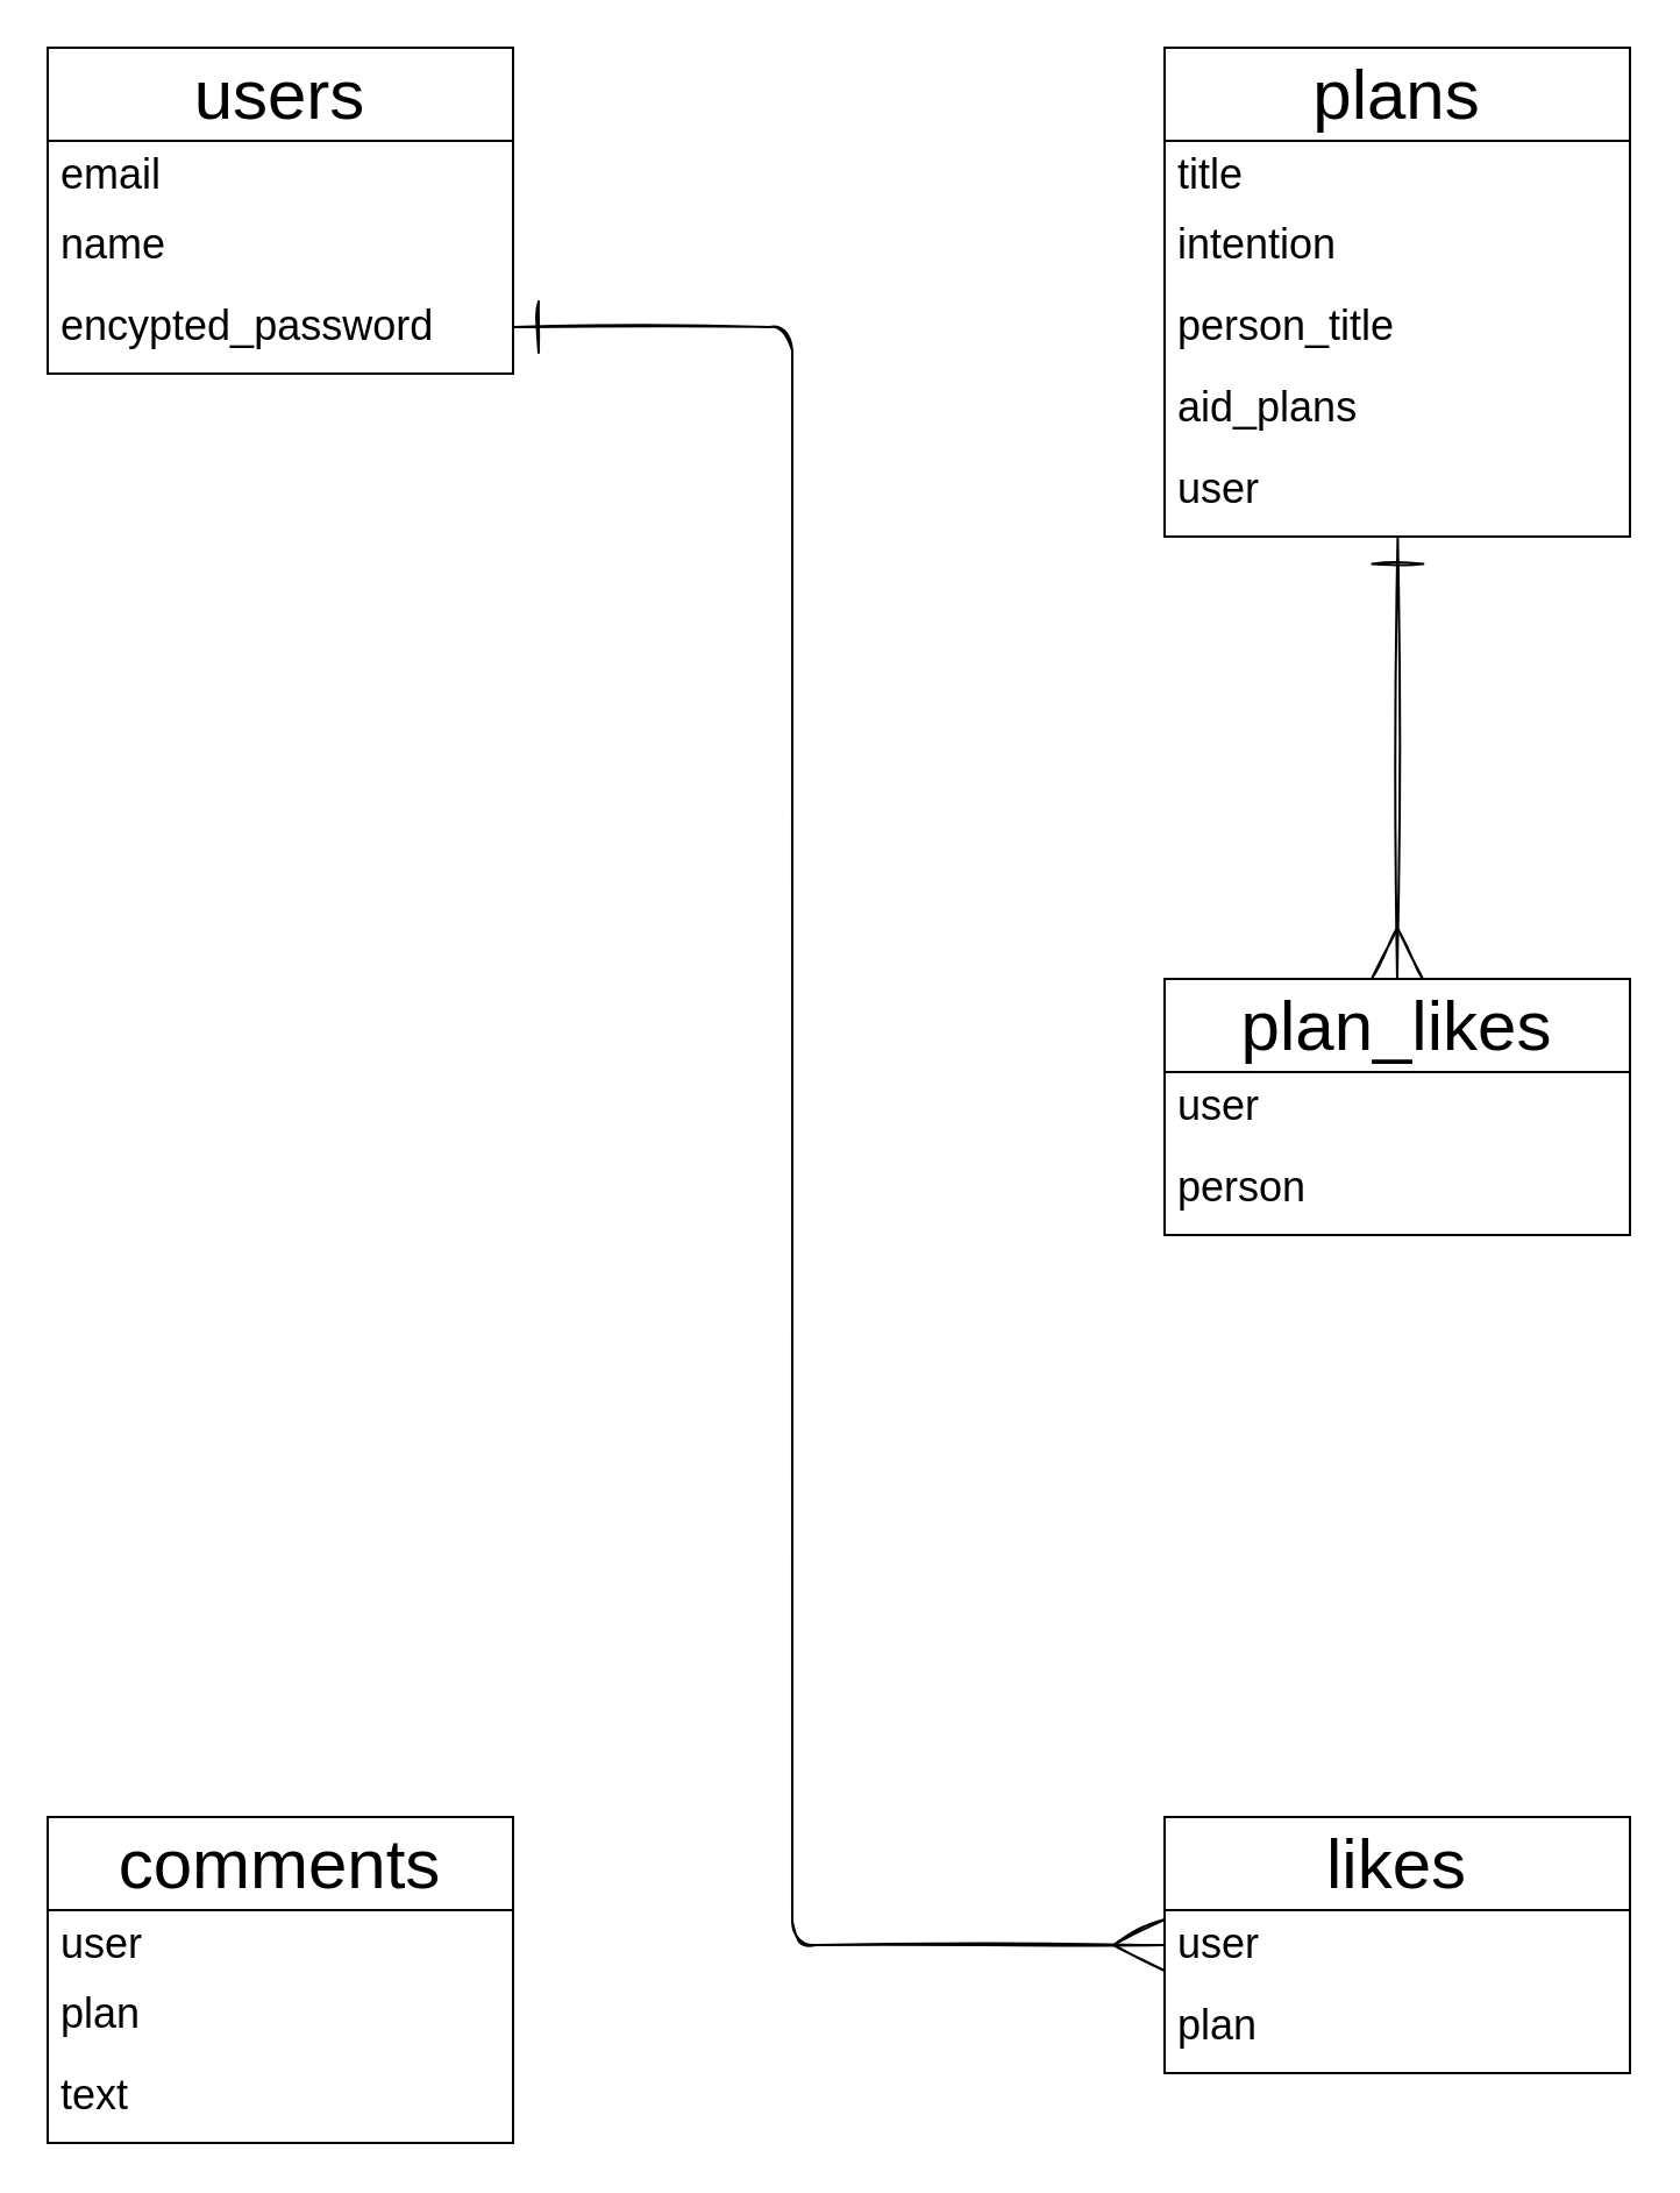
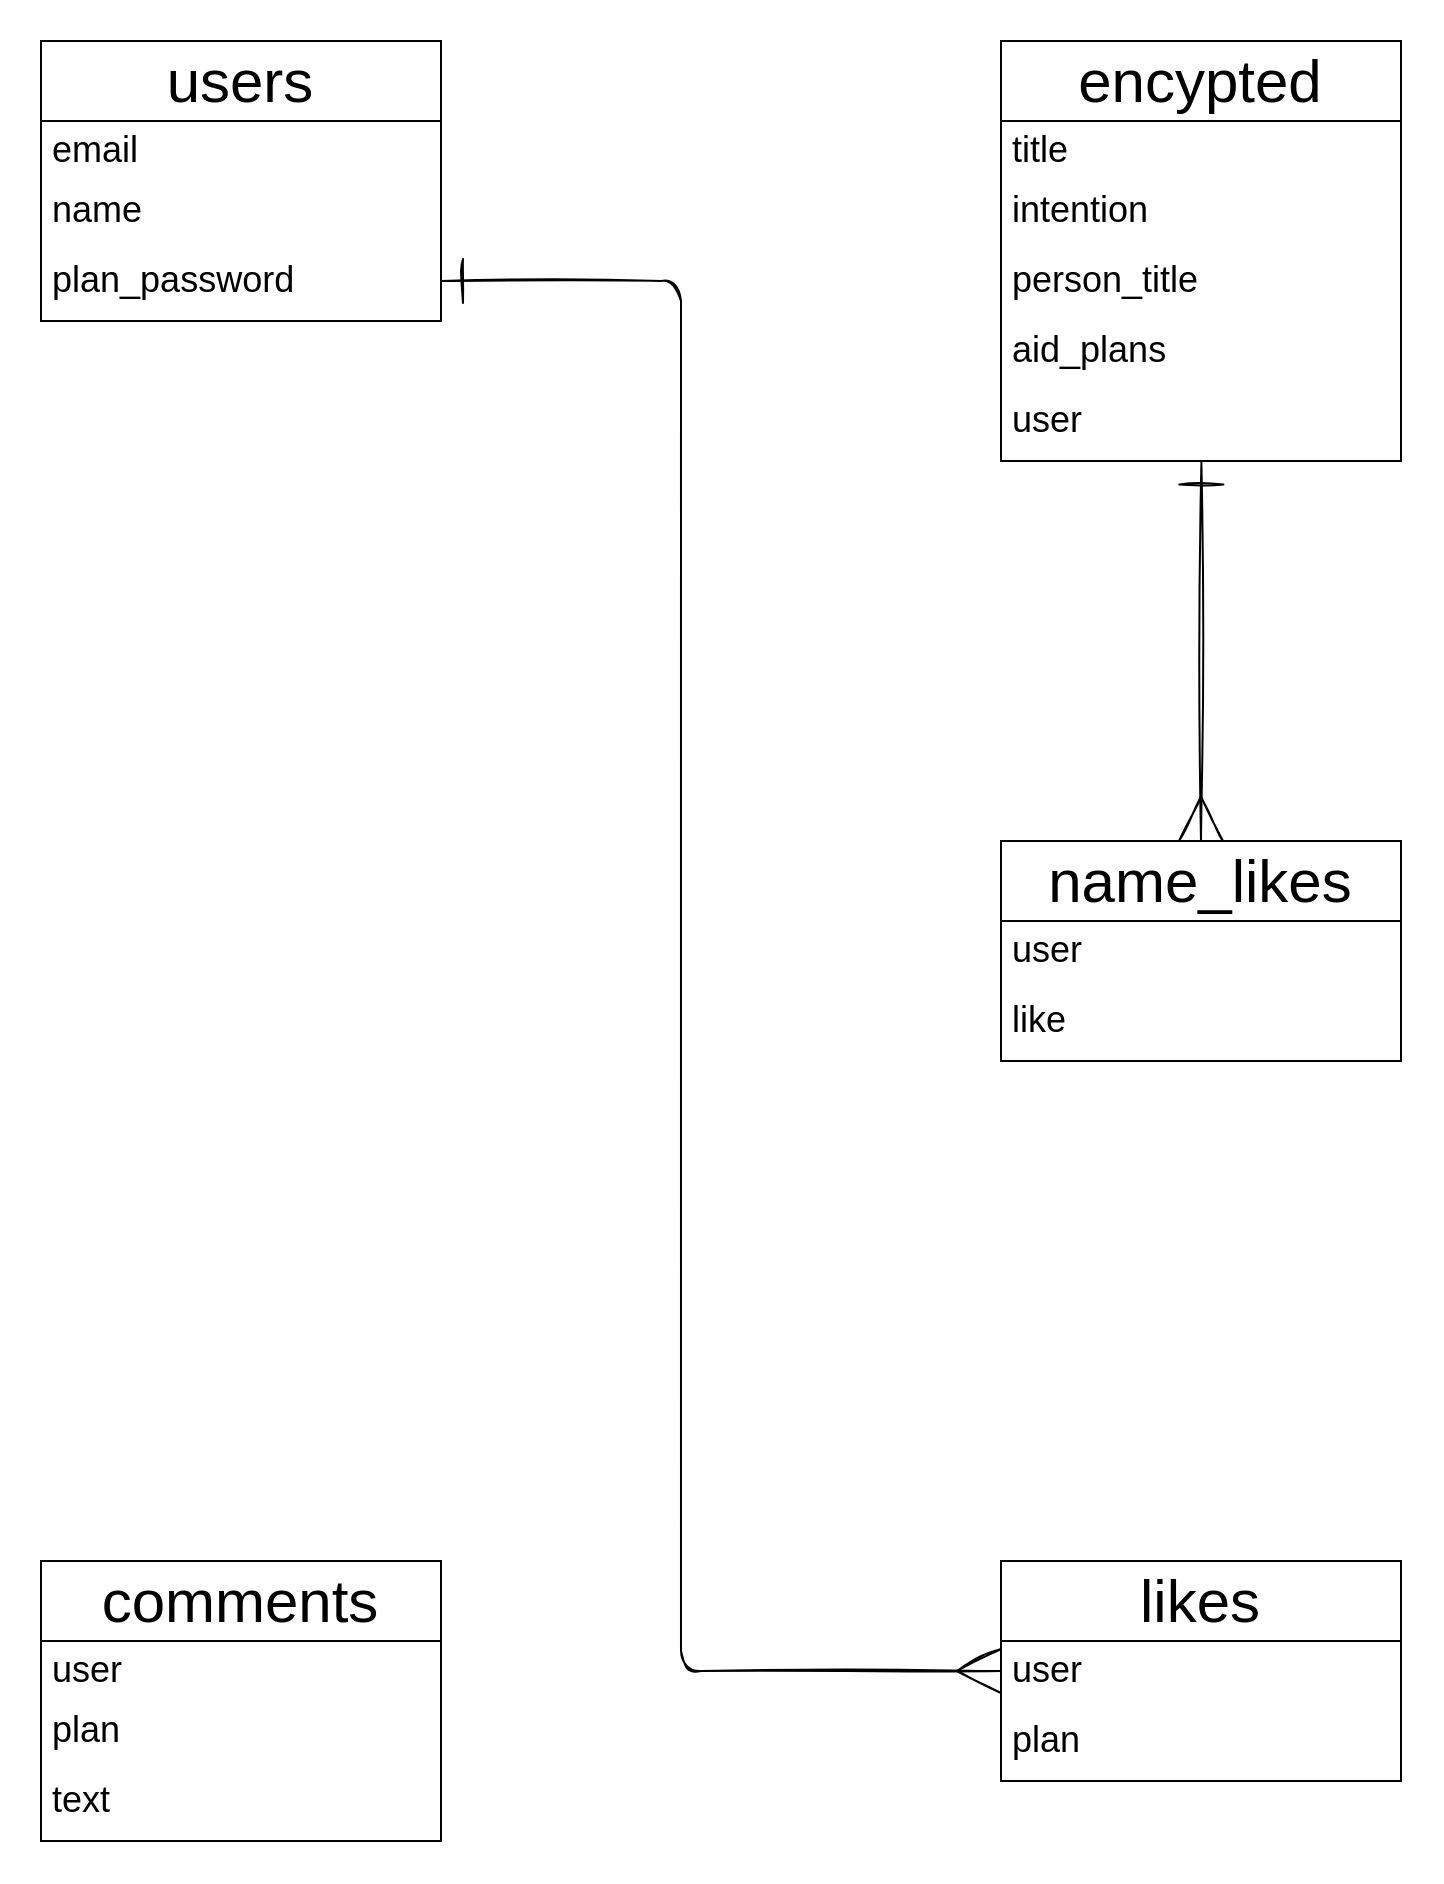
- <mxCell id="6" value="plans" style="swimlane;fontStyle=0;childLayout=stackLayout;horizontal=1;startSize=40;horizontalStack=0;resizeParent=1;resizeParentMax=0;resizeLast=0;collapsible=1;marginBottom=0;whiteSpace=wrap;html=1;fontSize=30;" parent="1" vertex="1"><mxGeometry x="500" y="20" width="200" height="210" as="geometry" /></mxCell>
+ <mxCell id="6" value="encypted" style="swimlane;fontStyle=0;childLayout=stackLayout;horizontal=1;startSize=40;horizontalStack=0;resizeParent=1;resizeParentMax=0;resizeLast=0;collapsible=1;marginBottom=0;whiteSpace=wrap;html=1;fontSize=30;" parent="1" vertex="1"><mxGeometry x="500" y="20" width="200" height="210" as="geometry" /></mxCell>
- <mxCell id="5" value="encypted_password" style="text;strokeColor=none;fillColor=none;align=left;verticalAlign=middle;spacingLeft=4;spacingRight=4;overflow=hidden;points=[[0,0.5],[1,0.5]];portConstraint=eastwest;rotatable=0;whiteSpace=wrap;html=1;fontSize=18;" parent="2" vertex="1"><mxGeometry y="100" width="200" height="40" as="geometry" /></mxCell>
+ <mxCell id="5" value="plan_password" style="text;strokeColor=none;fillColor=none;align=left;verticalAlign=middle;spacingLeft=4;spacingRight=4;overflow=hidden;points=[[0,0.5],[1,0.5]];portConstraint=eastwest;rotatable=0;whiteSpace=wrap;html=1;fontSize=18;" parent="2" vertex="1"><mxGeometry y="100" width="200" height="40" as="geometry" /></mxCell>
- <mxCell id="13" value="plan_likes" style="swimlane;fontStyle=0;childLayout=stackLayout;horizontal=1;startSize=40;horizontalStack=0;resizeParent=1;resizeParentMax=0;resizeLast=0;collapsible=1;marginBottom=0;whiteSpace=wrap;html=1;fontSize=30;" vertex="1" parent="1"><mxGeometry x="500" y="420" width="200" height="110" as="geometry" /></mxCell>
+ <mxCell id="13" value="name_likes" style="swimlane;fontStyle=0;childLayout=stackLayout;horizontal=1;startSize=40;horizontalStack=0;resizeParent=1;resizeParentMax=0;resizeLast=0;collapsible=1;marginBottom=0;whiteSpace=wrap;html=1;fontSize=30;" vertex="1" parent="1"><mxGeometry x="500" y="420" width="200" height="110" as="geometry" /></mxCell>
- <mxCell id="15" value="person" style="text;strokeColor=none;fillColor=none;align=left;verticalAlign=middle;spacingLeft=4;spacingRight=4;overflow=hidden;points=[[0,0.5],[1,0.5]];portConstraint=eastwest;rotatable=0;whiteSpace=wrap;html=1;fontSize=18;" vertex="1" parent="13"><mxGeometry y="70" width="200" height="40" as="geometry" /></mxCell>
+ <mxCell id="15" value="like" style="text;strokeColor=none;fillColor=none;align=left;verticalAlign=middle;spacingLeft=4;spacingRight=4;overflow=hidden;points=[[0,0.5],[1,0.5]];portConstraint=eastwest;rotatable=0;whiteSpace=wrap;html=1;fontSize=18;" vertex="1" parent="13"><mxGeometry y="70" width="200" height="40" as="geometry" /></mxCell>
